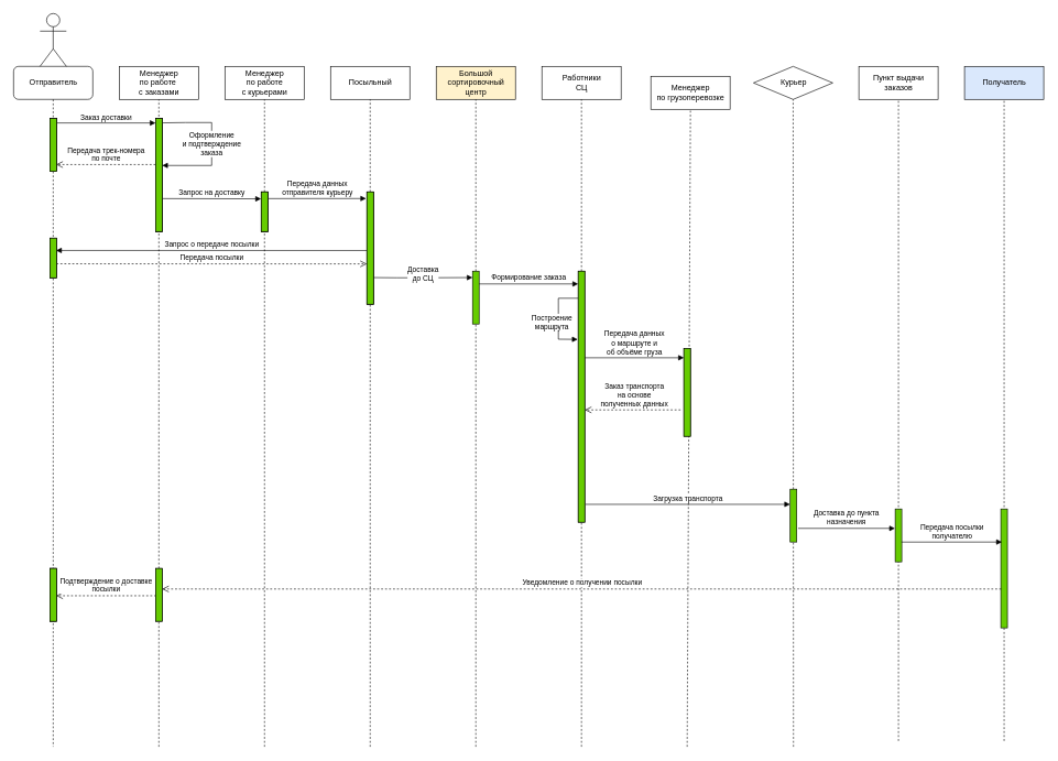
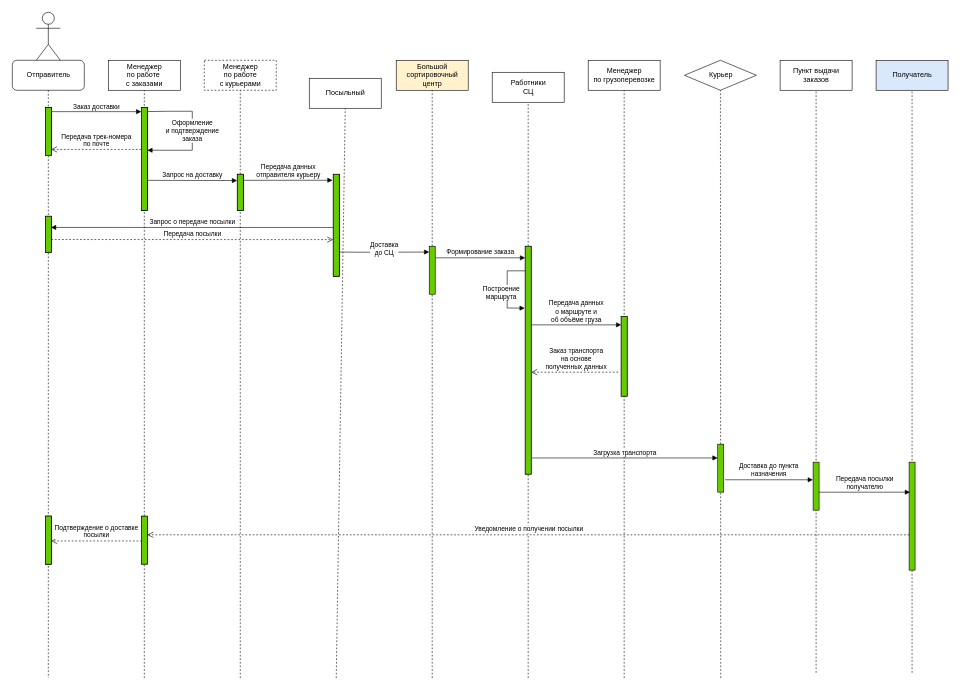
- <mxCell id="13" value="Менеджер &lt;br&gt;по работе&lt;br&gt;с курьерами" style="html=1;" parent="1" vertex="1"><mxGeometry x="340" y="100" width="120" height="50" as="geometry" /></mxCell>
+ <mxCell id="13" value="Менеджер &lt;br&gt;по работе&lt;br&gt;с курьерами" style="html=1;dashed=1;" parent="1" vertex="1"><mxGeometry x="340" y="100" width="120" height="50" as="geometry" /></mxCell>
- <mxCell id="18" value="Посыльный" style="html=1;" parent="1" vertex="1"><mxGeometry x="500" y="100" width="120" height="50" as="geometry" /></mxCell>
+ <mxCell id="18" value="Посыльный" style="html=1;" parent="1" vertex="1"><mxGeometry x="515" y="130" width="120" height="50" as="geometry" /></mxCell>
- <mxCell id="30" value="Работники&lt;br&gt;СЦ" style="html=1;" parent="1" vertex="1"><mxGeometry x="820" y="100" width="120" height="50" as="geometry" /></mxCell>
+ <mxCell id="30" value="Работники&lt;br&gt;СЦ" style="html=1;" parent="1" vertex="1"><mxGeometry x="820" y="120" width="120" height="50" as="geometry" /></mxCell>
- <mxCell id="36" value="Менеджер&lt;br&gt;по грузоперевозке" style="html=1;" parent="1" vertex="1"><mxGeometry x="985" y="115" width="120" height="50" as="geometry" /></mxCell>
+ <mxCell id="36" value="Менеджер&lt;br&gt;по грузоперевозке" style="html=1;" parent="1" vertex="1"><mxGeometry x="980" y="100" width="120" height="50" as="geometry" /></mxCell>
